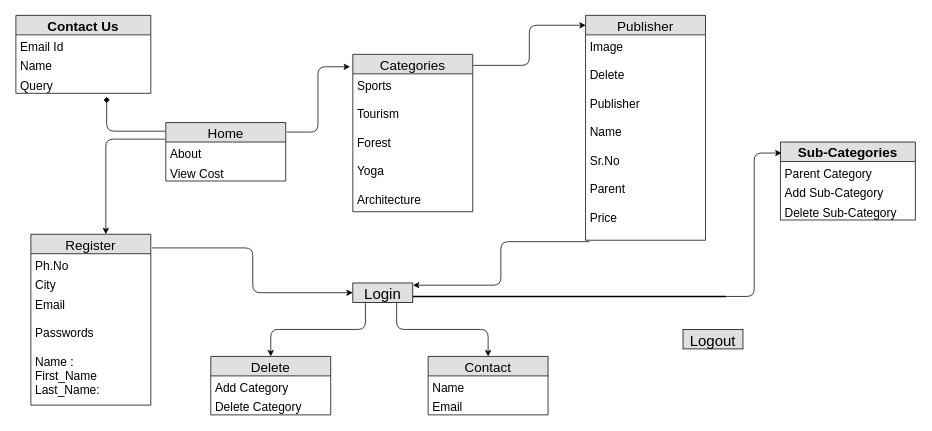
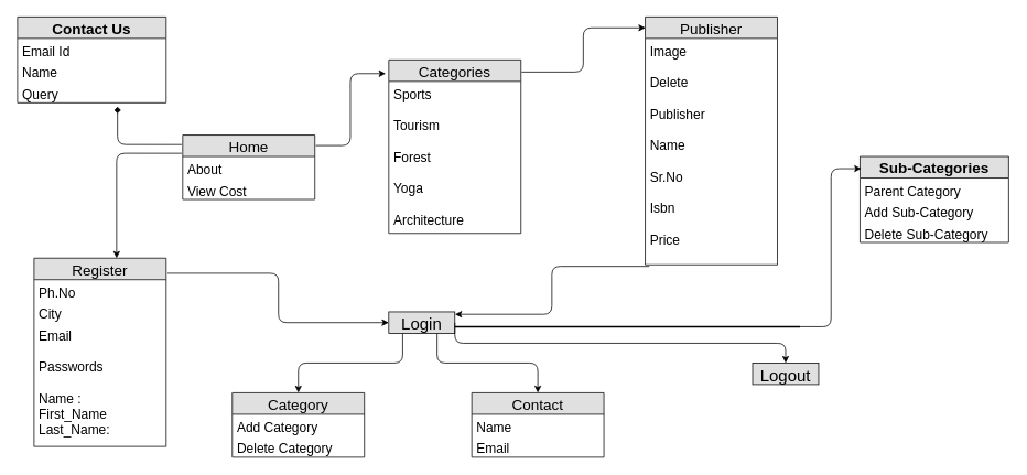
- <mxCell id="31" value="Image&#10;&#10;Delete &#10;&#10;Publisher&#10;&#10;Name&#10;&#10;Sr.No&#10;&#10;Parent&#10;&#10;Price&#10;" style="text;strokeColor=none;fillColor=none;spacingLeft=4;spacingRight=4;overflow=hidden;rotatable=0;points=[[0,0.5],[1,0.5]];portConstraint=eastwest;fontSize=16;" parent="30" vertex="1"><mxGeometry y="26" width="160" height="274" as="geometry" /></mxCell>
+ <mxCell id="31" value="Image&#10;&#10;Delete &#10;&#10;Publisher&#10;&#10;Name&#10;&#10;Sr.No&#10;&#10;Isbn&#10;&#10;Price&#10;" style="text;strokeColor=none;fillColor=none;spacingLeft=4;spacingRight=4;overflow=hidden;rotatable=0;points=[[0,0.5],[1,0.5]];portConstraint=eastwest;fontSize=16;" parent="30" vertex="1"><mxGeometry y="26" width="160" height="274" as="geometry" /></mxCell>
+ <mxCell id="37" value="" style="edgeStyle=elbowEdgeStyle;elbow=vertical;endArrow=classic;html=1;fontSize=16;exitX=1;exitY=0.5;exitDx=0;exitDy=0;" parent="1" source="15" target="26" edge="1"><mxGeometry width="50" height="50" relative="1" as="geometry"><mxPoint x="753" y="487" as="sourcePoint" /><mxPoint x="803" y="437" as="targetPoint" /></mxGeometry></mxCell>
- <mxCell id="19" value="Delete" style="swimlane;fontStyle=0;childLayout=stackLayout;horizontal=1;startSize=26;fillColor=#e0e0e0;horizontalStack=0;resizeParent=1;resizeParentMax=0;resizeLast=0;collapsible=1;marginBottom=0;swimlaneFillColor=#ffffff;align=center;fontSize=18;" parent="1" vertex="1"><mxGeometry x="280" y="475" width="160" height="78" as="geometry" /></mxCell>
+ <mxCell id="19" value="Category" style="swimlane;fontStyle=0;childLayout=stackLayout;horizontal=1;startSize=26;fillColor=#e0e0e0;horizontalStack=0;resizeParent=1;resizeParentMax=0;resizeLast=0;collapsible=1;marginBottom=0;swimlaneFillColor=#ffffff;align=center;fontSize=18;" parent="1" vertex="1"><mxGeometry x="280" y="475" width="160" height="78" as="geometry" /></mxCell>
